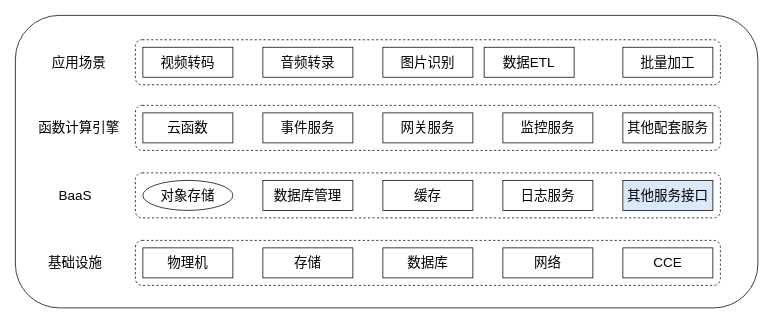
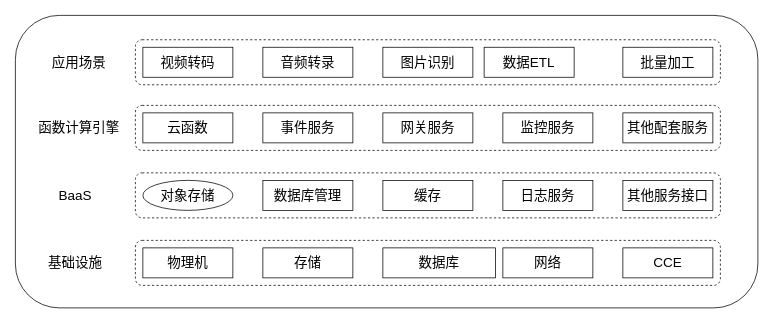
- <mxCell id="10" value="其他服务接口" style="rounded=0;whiteSpace=wrap;html=1;fontSize=18;fillColor=#dae8fc;" vertex="1" parent="1"><mxGeometry x="830" y="240" width="120" height="40" as="geometry" /></mxCell>
+ <mxCell id="10" value="其他服务接口" style="rounded=0;whiteSpace=wrap;html=1;fontSize=18;" vertex="1" parent="1"><mxGeometry x="830" y="240" width="120" height="40" as="geometry" /></mxCell>
- <mxCell id="15" value="数据库" style="rounded=0;whiteSpace=wrap;html=1;fontSize=18;" vertex="1" parent="1"><mxGeometry x="510" y="330" width="120" height="40" as="geometry" /></mxCell>
+ <mxCell id="15" value="数据库" style="rounded=0;whiteSpace=wrap;html=1;fontSize=18;" vertex="1" parent="1"><mxGeometry x="510" y="330" width="150" height="40" as="geometry" /></mxCell>
